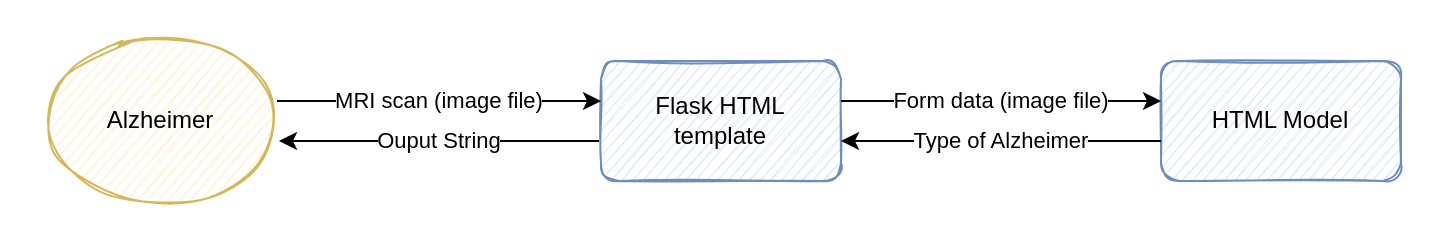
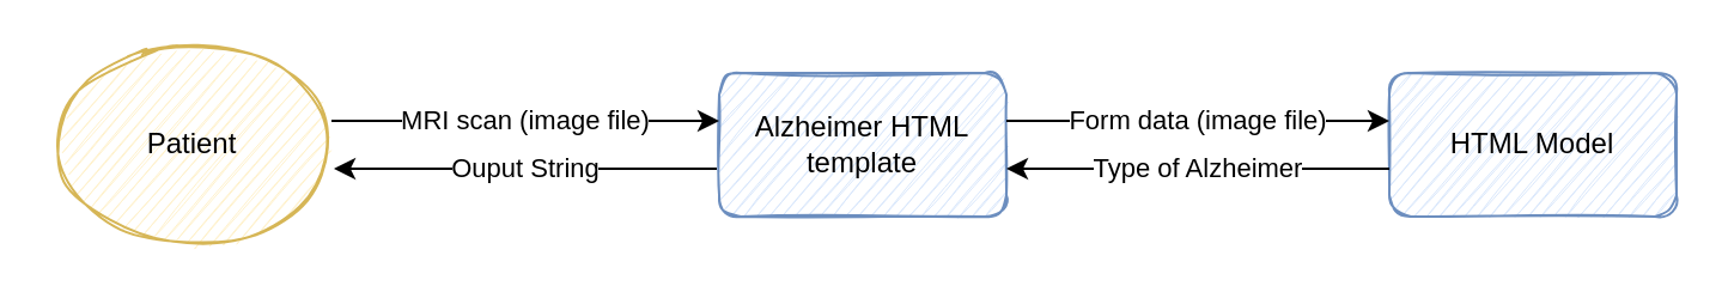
- <mxCell id="2" value="Alzheimer" style="ellipse;whiteSpace=wrap;html=1;fillColor=#fff2cc;strokeColor=#d6b656;gradientColor=none;gradientDirection=radial;sketch=1;" vertex="1" parent="1"><mxGeometry x="20" y="20" width="120" height="80" as="geometry" /></mxCell>
+ <mxCell id="2" value="Patient" style="ellipse;whiteSpace=wrap;html=1;fillColor=#fff2cc;strokeColor=#d6b656;gradientColor=none;gradientDirection=radial;sketch=1;" vertex="1" parent="1"><mxGeometry x="20" y="20" width="120" height="80" as="geometry" /></mxCell>
- <mxCell id="3" value="Flask HTML&lt;br&gt;template" style="rounded=1;whiteSpace=wrap;html=1;fillColor=#dae8fc;strokeColor=#6c8ebf;sketch=1;glass=0;" vertex="1" parent="1"><mxGeometry x="300" y="30" width="120" height="60" as="geometry" /></mxCell>
+ <mxCell id="3" value="Alzheimer HTML&lt;br&gt;template" style="rounded=1;whiteSpace=wrap;html=1;fillColor=#dae8fc;strokeColor=#6c8ebf;sketch=1;glass=0;" vertex="1" parent="1"><mxGeometry x="300" y="30" width="120" height="60" as="geometry" /></mxCell>
